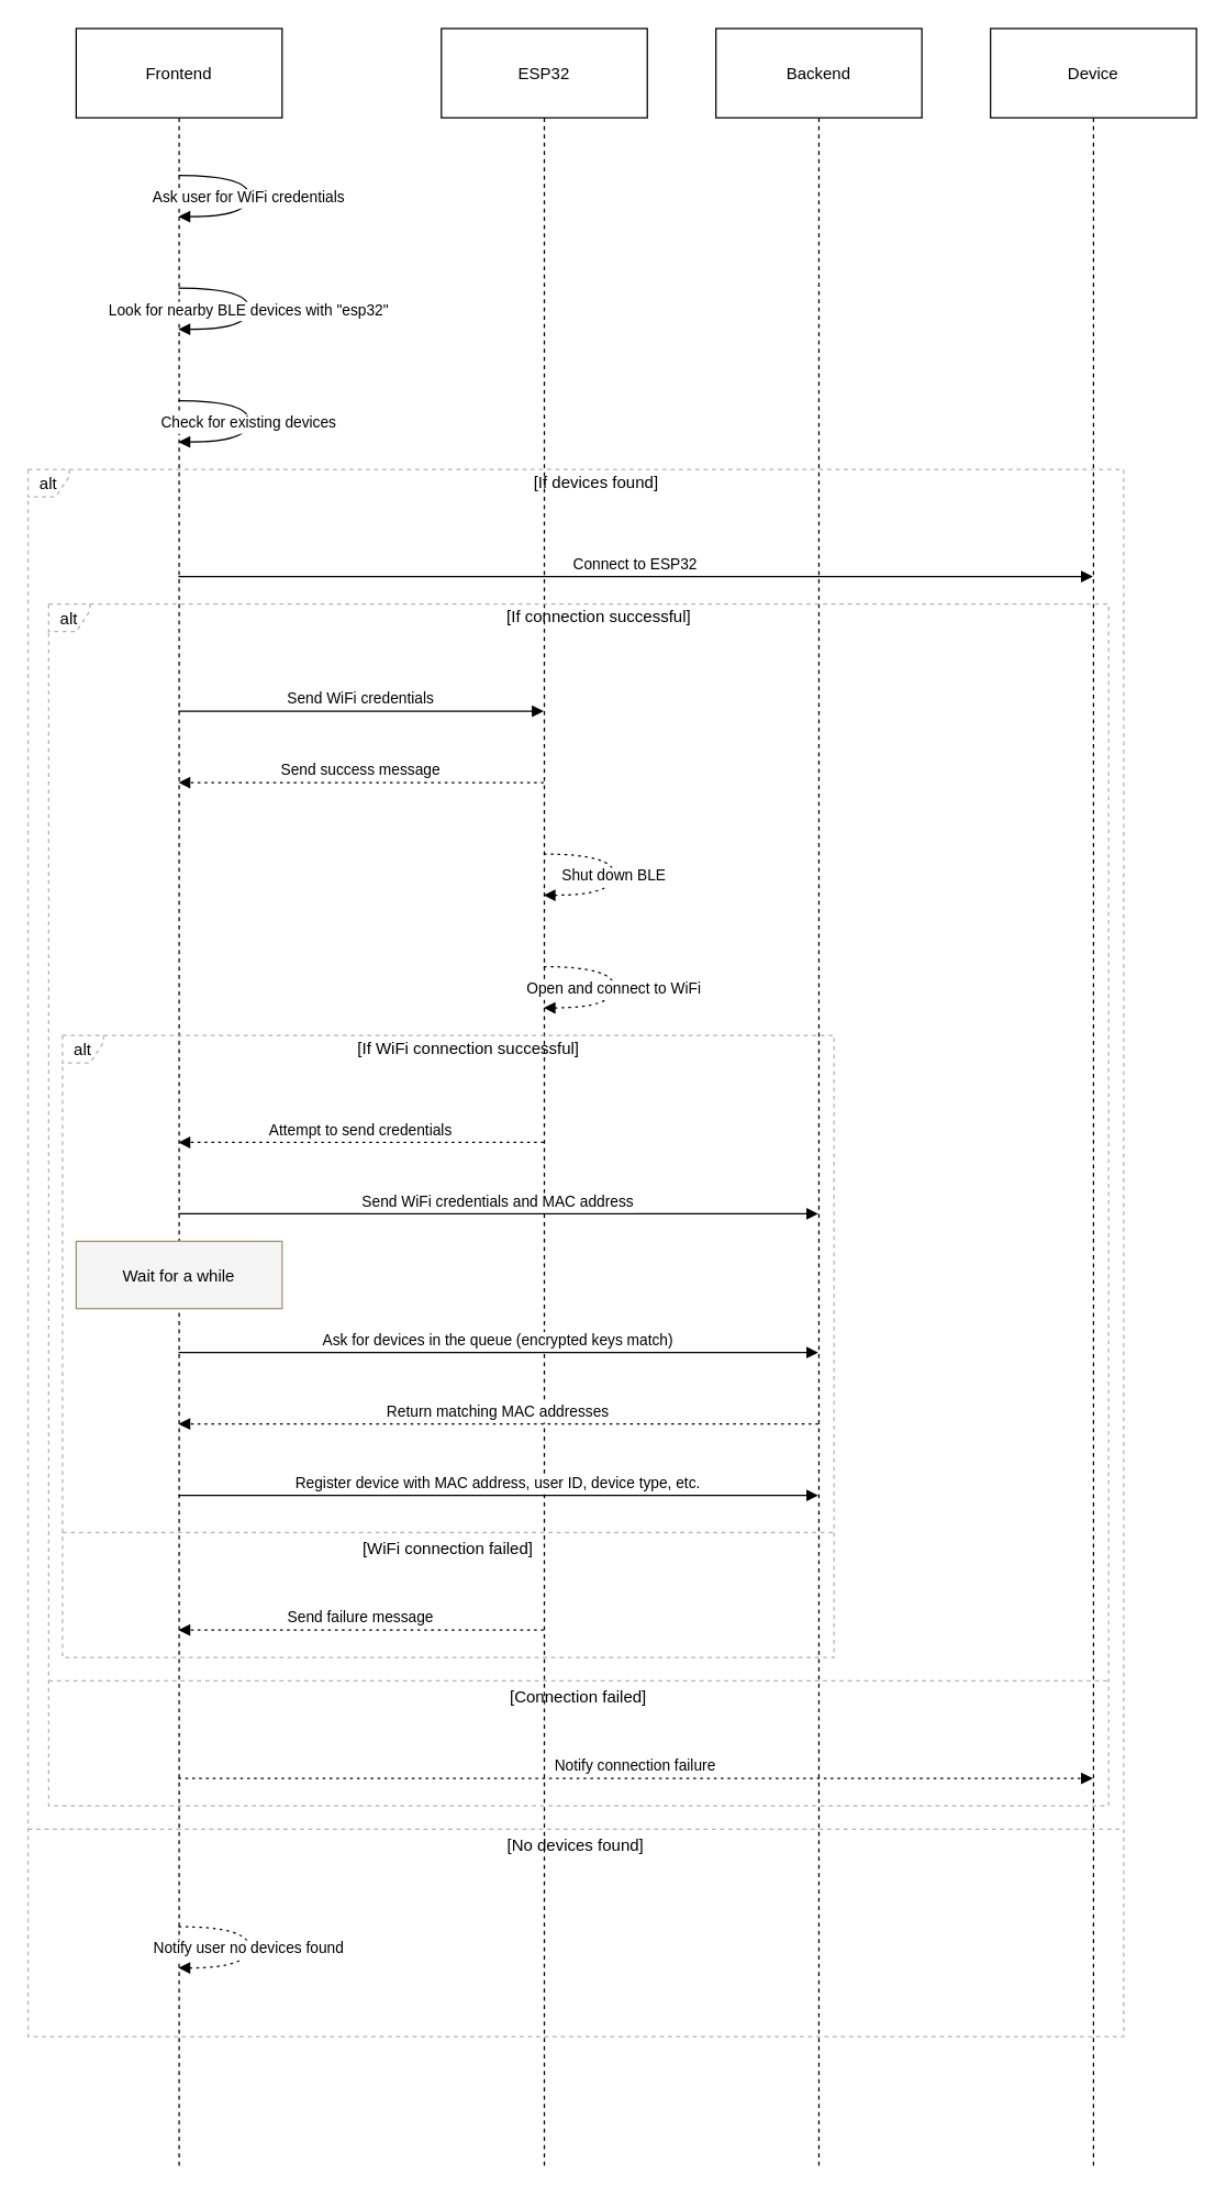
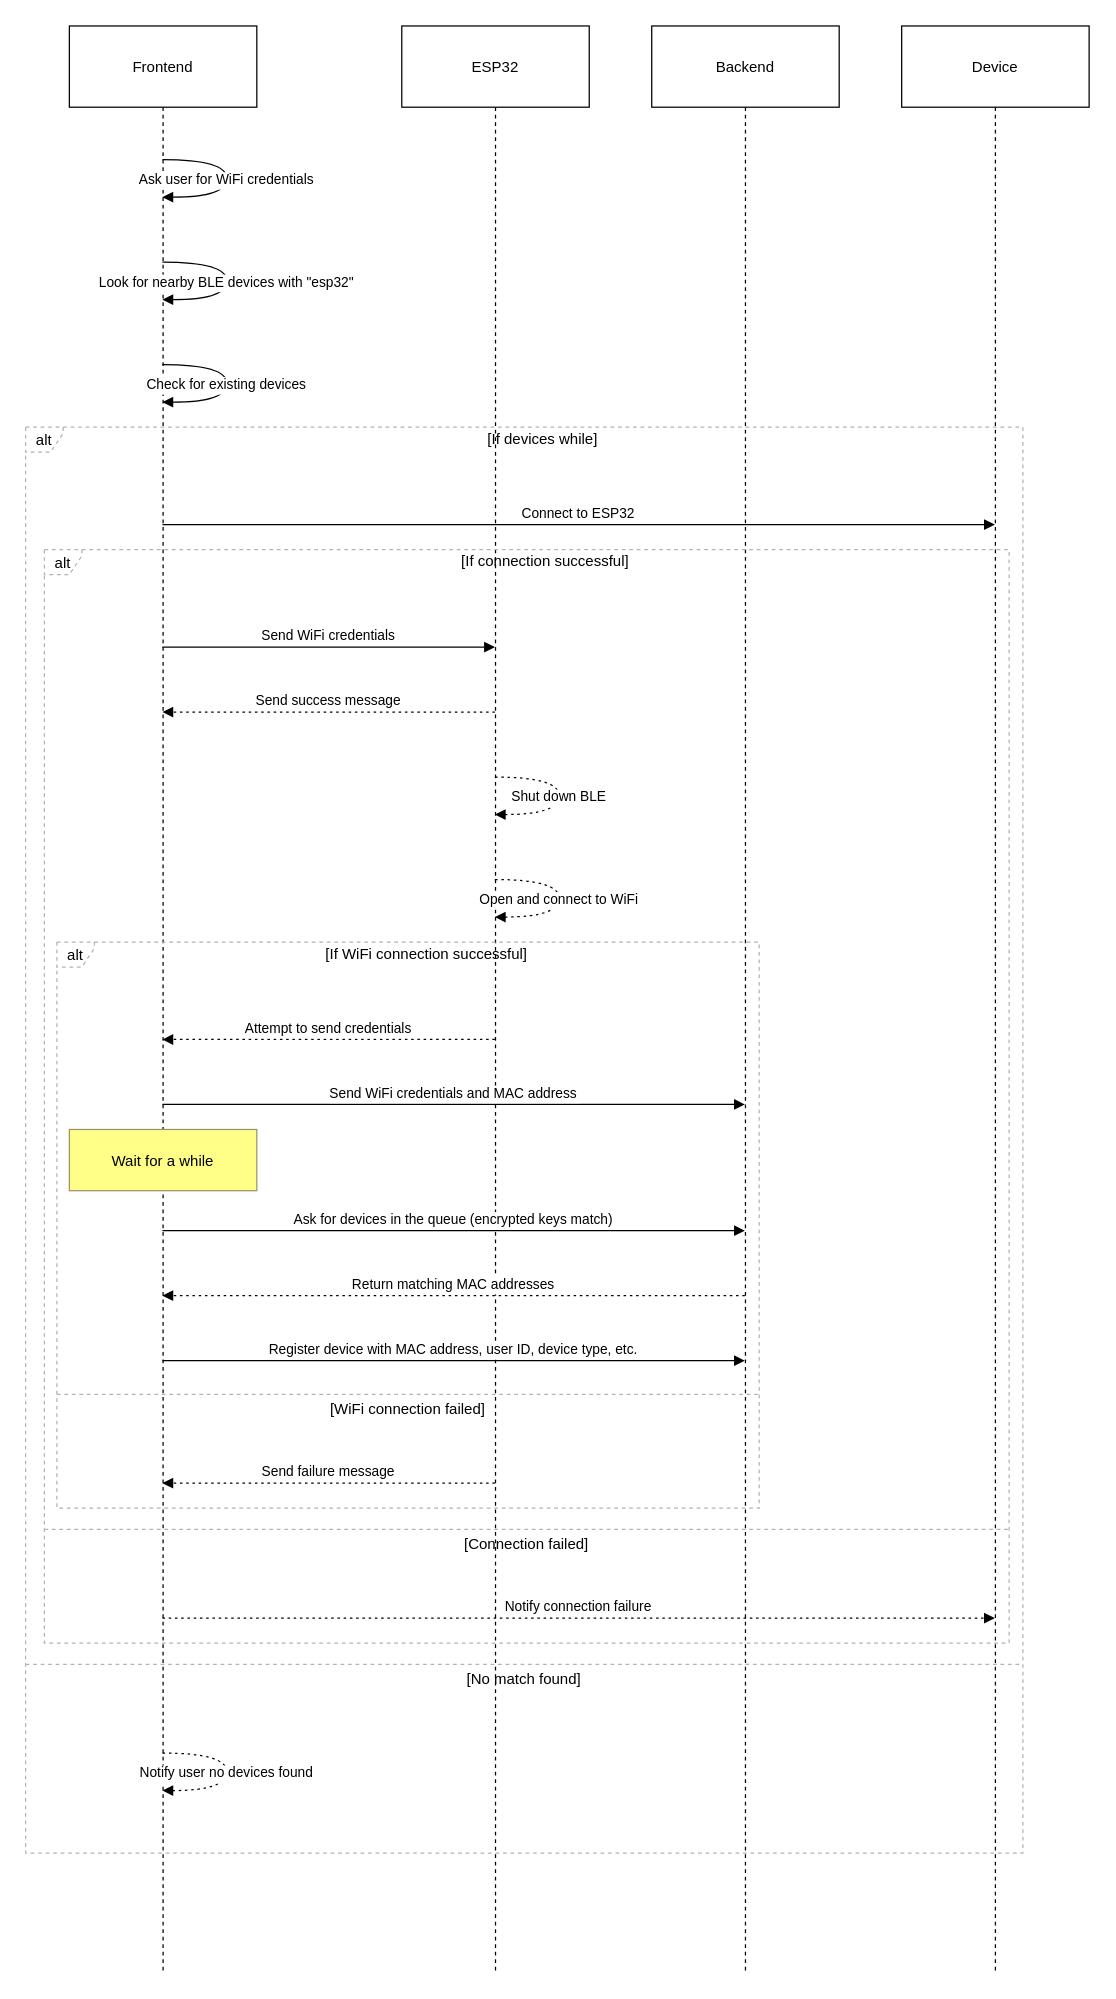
- <mxCell id="13" value="[If devices found]" style="text;strokeColor=none;fillColor=none;align=center;verticalAlign=middle;whiteSpace=wrap;" vertex="1" parent="12"><mxGeometry x="30" width="768" height="20" as="geometry" /></mxCell>
+ <mxCell id="13" value="[If devices while]" style="text;strokeColor=none;fillColor=none;align=center;verticalAlign=middle;whiteSpace=wrap;" vertex="1" parent="12"><mxGeometry x="30" width="768" height="20" as="geometry" /></mxCell>
- <mxCell id="31" value="Wait for a while" style="fillColor=#f5f5f5;strokeColor=#9E916F;" vertex="1" parent="1"><mxGeometry y="903" width="150" height="49" as="geometry" x="55" /></mxCell>
+ <mxCell id="31" value="Wait for a while" style="fillColor=#ffff88;strokeColor=#9E916F;" vertex="1" parent="1"><mxGeometry y="903" width="150" height="49" as="geometry" x="55" /></mxCell>
- <mxCell id="14" value="[No devices found]" style="shape=line;dashed=1;whiteSpace=wrap;verticalAlign=top;labelPosition=center;verticalLabelPosition=middle;align=center;strokeColor=#B3B3B3;" vertex="1" parent="12"><mxGeometry y="988" width="798" height="4" as="geometry" /></mxCell>
+ <mxCell id="14" value="[No match found]" style="shape=line;dashed=1;whiteSpace=wrap;verticalAlign=top;labelPosition=center;verticalLabelPosition=middle;align=center;strokeColor=#B3B3B3;" vertex="1" parent="12"><mxGeometry y="988" width="798" height="4" as="geometry" /></mxCell>
